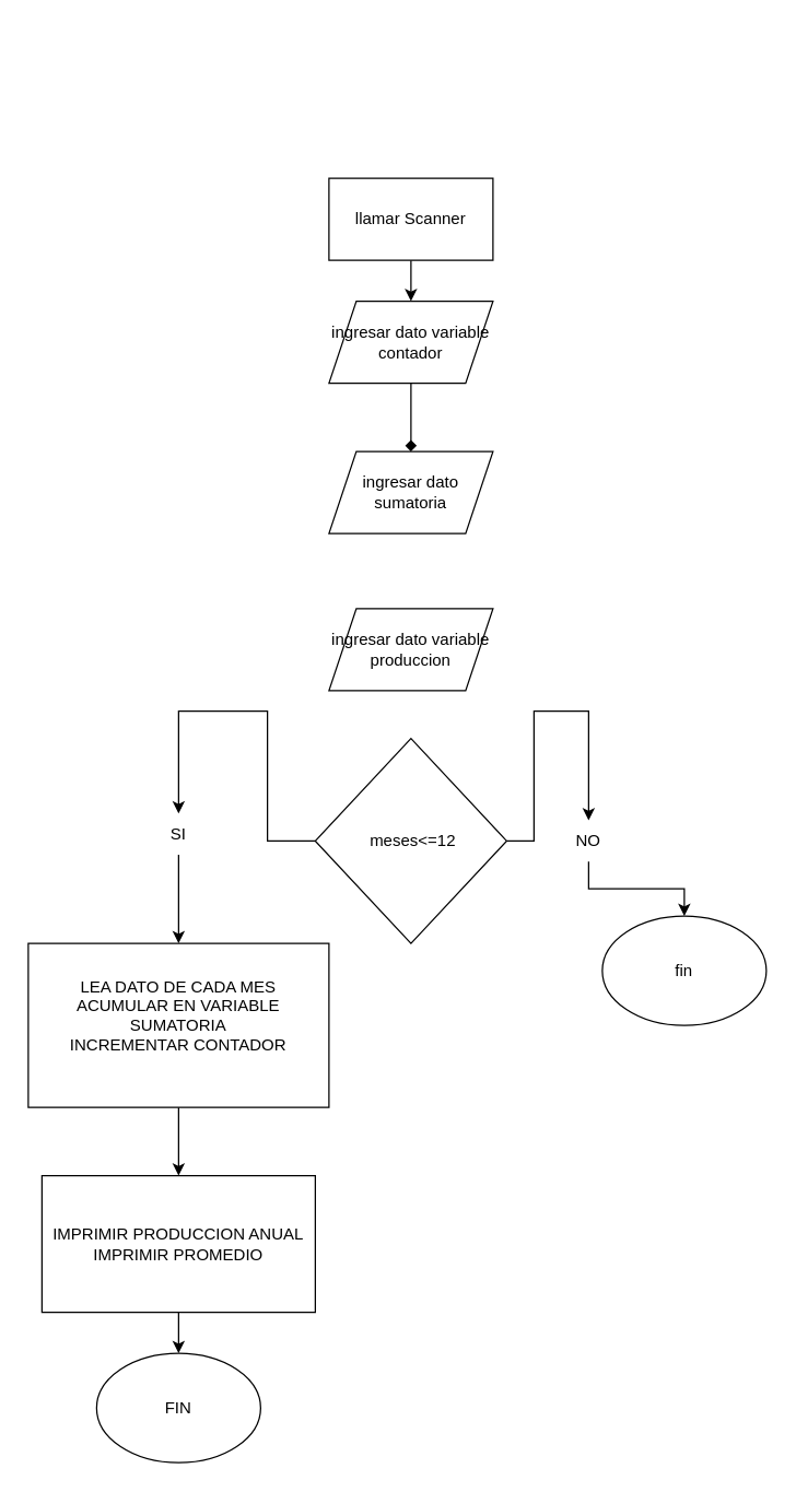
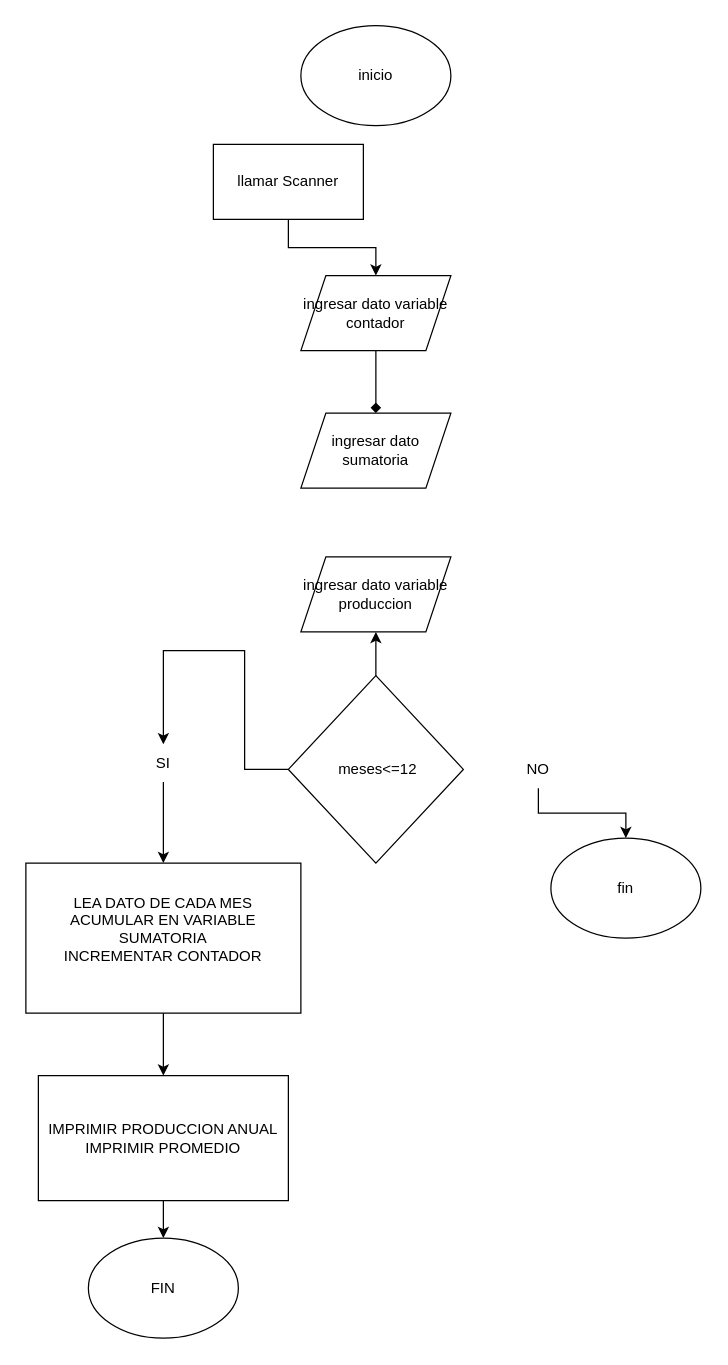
+ <mxCell id="2" value="inicio" style="ellipse;whiteSpace=wrap;html=1;" vertex="1" parent="1"><mxGeometry x="240" y="20" width="120" height="80" as="geometry" /></mxCell>
- <mxCell id="8" value="llamar Scanner" style="rounded=0;whiteSpace=wrap;html=1;" vertex="1" parent="1"><mxGeometry x="240" y="130" width="120" height="60" as="geometry" /></mxCell>
+ <mxCell id="8" value="llamar Scanner" style="rounded=0;whiteSpace=wrap;html=1;" vertex="1" parent="1"><mxGeometry x="170" y="115" width="120" height="60" as="geometry" /></mxCell>
- <mxCell id="9" style="edgeStyle=orthogonalEdgeStyle;rounded=0;orthogonalLoop=1;jettySize=auto;html=1;entryX=0.5;entryY=0;entryDx=0;entryDy=0;" edge="1" parent="1" source="11" target="16"><mxGeometry relative="1" as="geometry" /></mxCell>
+ <mxCell id="9" style="edgeStyle=orthogonalEdgeStyle;rounded=0;orthogonalLoop=1;jettySize=auto;html=1;" edge="1" parent="1" source="11" target="4"><mxGeometry relative="1" as="geometry" /></mxCell>
